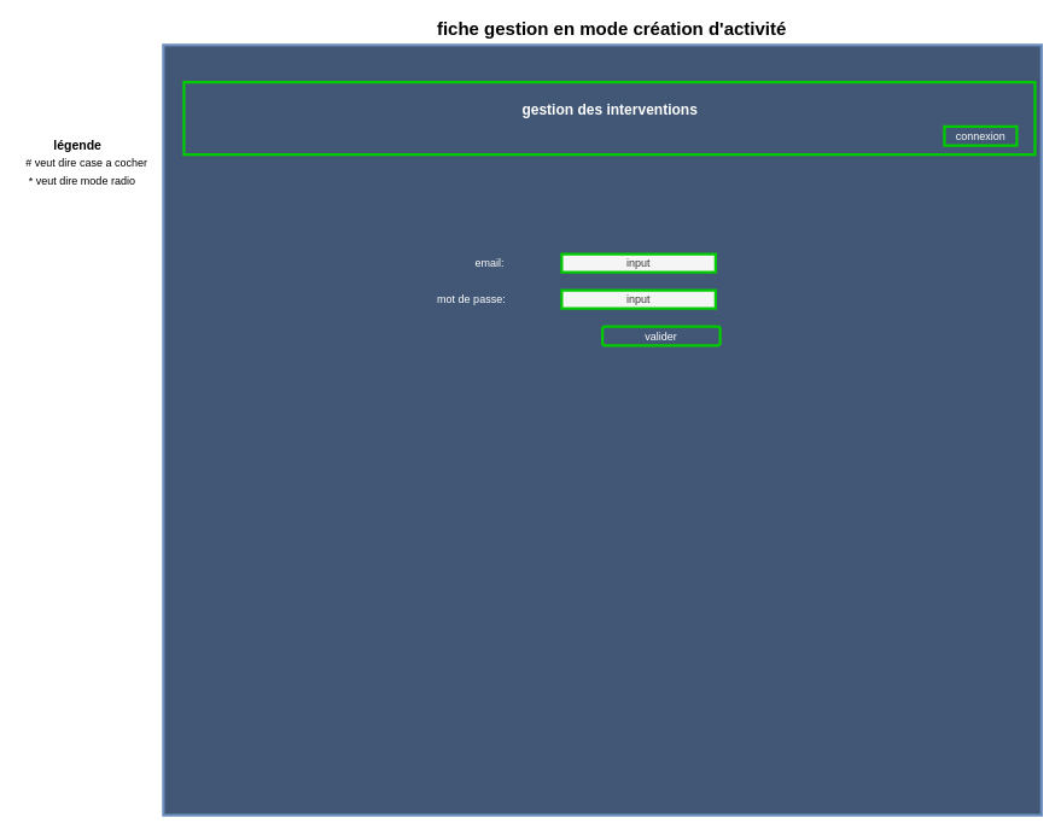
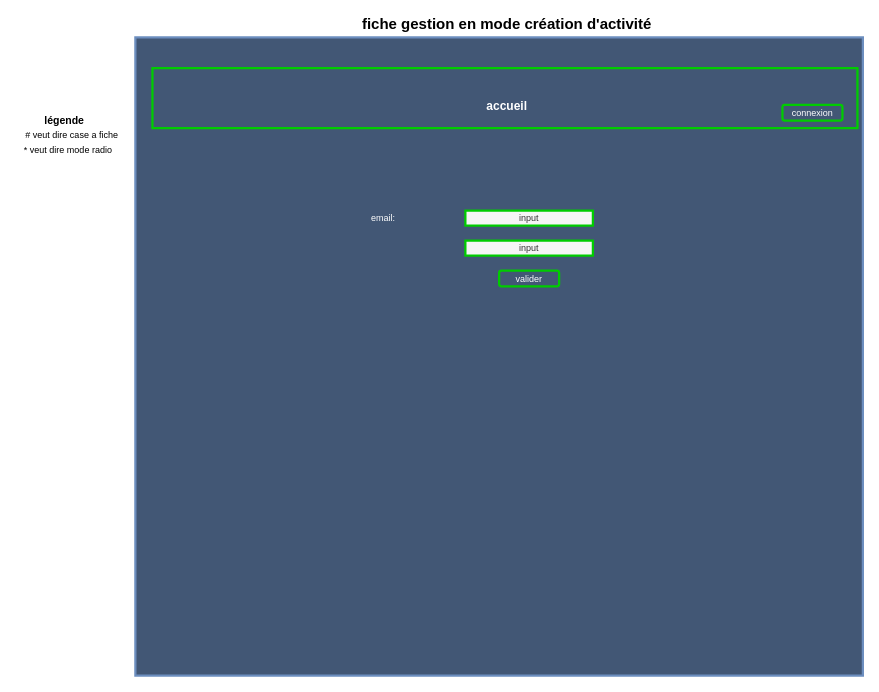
- <mxCell id="7" value="&lt;font style=&quot;font-size: 16px&quot;&gt;&lt;b&gt;gestion des interventions&lt;/b&gt;&lt;/font&gt;" style="text;html=1;align=center;verticalAlign=middle;resizable=0;points=[];autosize=1;fontColor=#FFFFFF;" parent="1" vertex="1"><mxGeometry x="567.75" y="110" width="210" height="20" as="geometry" /></mxCell>
+ <mxCell id="8" value="&lt;font style=&quot;font-size: 16px&quot;&gt;&lt;b&gt;accueil&lt;/b&gt;&lt;/font&gt;" style="text;html=1;align=center;verticalAlign=middle;resizable=0;points=[];autosize=1;fontColor=#FFFFFF;" parent="1" vertex="1"><mxGeometry x="640" y="130" width="70" height="20" as="geometry" /></mxCell>
- <mxCell id="6" value="connexion" style="whiteSpace=wrap;html=1;strokeWidth=3;fillColor=#425775;strokeColor=#00CC00;fontColor=#FFFFFF;rounded=0;" parent="1" vertex="1"><mxGeometry x="1042.75" y="139" width="80" height="21" as="geometry" /></mxCell>
+ <mxCell id="6" value="connexion" style="rounded=1;whiteSpace=wrap;html=1;strokeWidth=3;fillColor=#425775;strokeColor=#00CC00;fontColor=#FFFFFF;" parent="1" vertex="1"><mxGeometry x="1042.75" y="139" width="80" height="21" as="geometry" /></mxCell>
- <mxCell id="10" value="&lt;font color=&quot;#000000&quot;&gt;# veut dire case a cocher&lt;/font&gt;" style="text;html=1;align=center;verticalAlign=middle;resizable=0;points=[];autosize=1;fontColor=#FFFFFF;" parent="1" vertex="1"><mxGeometry x="20" y="169" width="150" height="20" as="geometry" /></mxCell>
+ <mxCell id="10" value="&lt;font color=&quot;#000000&quot;&gt;# veut dire case a fiche&lt;/font&gt;" style="text;html=1;align=center;verticalAlign=middle;resizable=0;points=[];autosize=1;fontColor=#FFFFFF;" parent="1" vertex="1"><mxGeometry x="20" y="169" width="150" height="20" as="geometry" /></mxCell>
- <mxCell id="3" value="&lt;font color=&quot;#ffffff&quot;&gt;email:&lt;/font&gt;" style="text;html=1;align=center;verticalAlign=middle;resizable=0;points=[];autosize=1;" parent="1" vertex="1"><mxGeometry x="515" y="280" width="50" height="20" as="geometry" /></mxCell>
+ <mxCell id="3" value="&lt;font color=&quot;#ffffff&quot;&gt;email:&lt;/font&gt;" style="text;html=1;align=center;verticalAlign=middle;resizable=0;points=[];autosize=1;" parent="1" vertex="1"><mxGeometry x="485" y="280" width="50" height="20" as="geometry" /></mxCell>
- <mxCell id="13" value="&lt;font color=&quot;#ffffff&quot;&gt;mot de passe:&lt;/font&gt;" style="text;html=1;align=center;verticalAlign=middle;resizable=0;points=[];autosize=1;" vertex="1" parent="1"><mxGeometry x="475" y="320" width="90" height="20" as="geometry" /></mxCell>
- <mxCell id="15" value="valider" style="rounded=1;whiteSpace=wrap;html=1;strokeWidth=3;fillColor=#425775;strokeColor=#00CC00;fontColor=#FFFFFF;" vertex="1" parent="1"><mxGeometry x="665" y="360" width="130" height="21" as="geometry" /></mxCell>
+ <mxCell id="15" value="valider" style="rounded=1;whiteSpace=wrap;html=1;strokeWidth=3;fillColor=#425775;strokeColor=#00CC00;fontColor=#FFFFFF;" vertex="1" parent="1"><mxGeometry x="665" y="360" width="80" height="21" as="geometry" /></mxCell>
